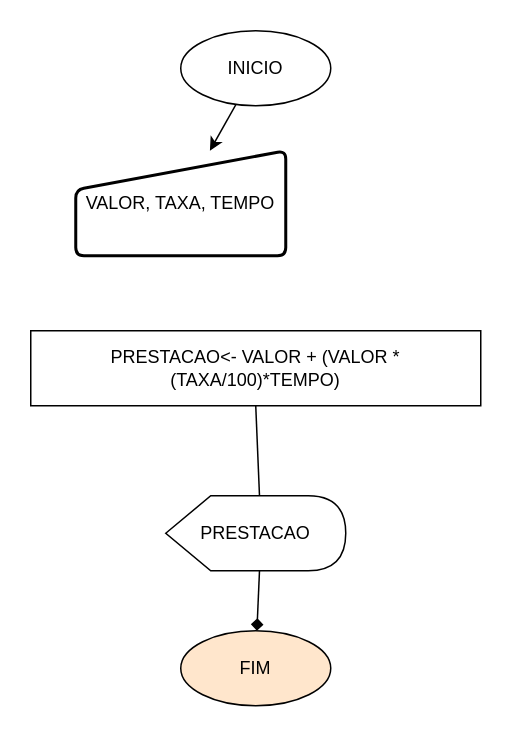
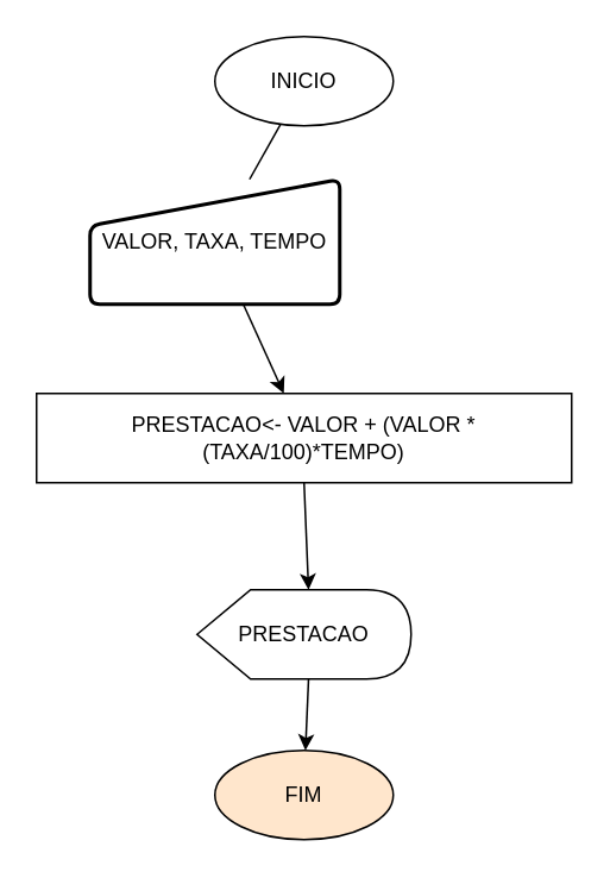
- <mxCell id="2" value="" style="rounded=0;orthogonalLoop=1;jettySize=auto;html=1;" edge="1" parent="1" source="3" target="10"><mxGeometry relative="1" as="geometry" /></mxCell>
+ <mxCell id="2" value="" style="rounded=0;orthogonalLoop=1;jettySize=auto;html=1;endArrow=none;" edge="1" parent="1" source="3" target="10"><mxGeometry relative="1" as="geometry" /></mxCell>
+ <mxCell id="9" value="" style="edgeStyle=none;rounded=0;orthogonalLoop=1;jettySize=auto;html=1;" edge="1" parent="1" source="10" target="5"><mxGeometry relative="1" as="geometry" /></mxCell>
- <mxCell id="4" style="edgeStyle=none;rounded=0;orthogonalLoop=1;jettySize=auto;html=1;exitX=0.5;exitY=1;exitDx=0;exitDy=0;entryX=0;entryY=0;entryDx=62.5;entryDy=0;entryPerimeter=0;endArrow=none;" parent="1" source="5" target="7" edge="1"><mxGeometry relative="1" as="geometry" /></mxCell>
+ <mxCell id="4" style="edgeStyle=none;rounded=0;orthogonalLoop=1;jettySize=auto;html=1;exitX=0.5;exitY=1;exitDx=0;exitDy=0;entryX=0;entryY=0;entryDx=62.5;entryDy=0;entryPerimeter=0;" parent="1" source="5" target="7" edge="1"><mxGeometry relative="1" as="geometry" /></mxCell>
- <mxCell id="6" style="edgeStyle=none;rounded=0;orthogonalLoop=1;jettySize=auto;html=1;exitX=0;exitY=0;exitDx=62.5;exitDy=50;exitPerimeter=0;endArrow=diamond;" parent="1" source="7" target="8" edge="1"><mxGeometry relative="1" as="geometry" /></mxCell>
+ <mxCell id="6" style="edgeStyle=none;rounded=0;orthogonalLoop=1;jettySize=auto;html=1;exitX=0;exitY=0;exitDx=62.5;exitDy=50;exitPerimeter=0;" parent="1" source="7" target="8" edge="1"><mxGeometry relative="1" as="geometry" /></mxCell>
